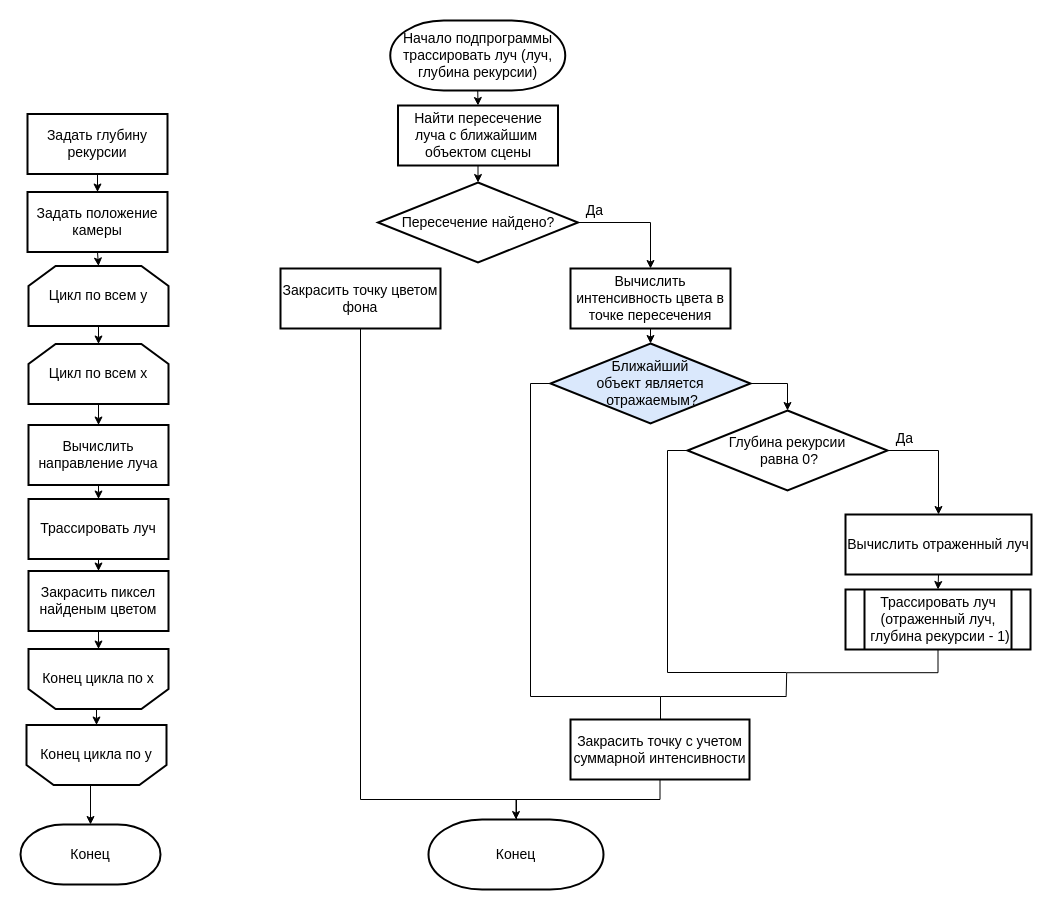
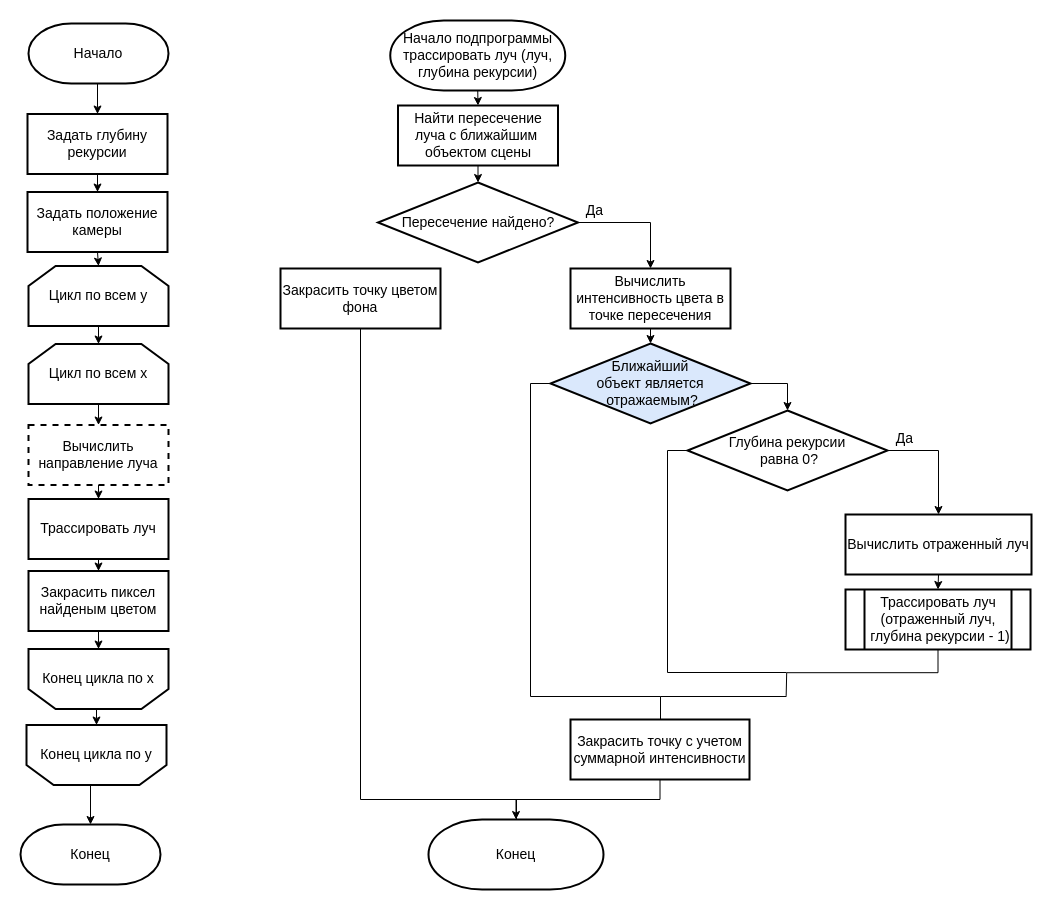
+ <mxCell id="3" value="&lt;span style=&quot;font-size: 14px&quot;&gt;Начало&lt;/span&gt;" style="strokeWidth=2;html=1;shape=mxgraph.flowchart.terminator;whiteSpace=wrap;" parent="1" vertex="1"><mxGeometry x="28.001" y="22.999" width="140" height="60" as="geometry" /></mxCell>
+ <mxCell id="2" style="edgeStyle=orthogonalEdgeStyle;rounded=0;orthogonalLoop=1;jettySize=auto;html=1;exitX=0.5;exitY=1;exitDx=0;exitDy=0;exitPerimeter=0;entryX=0.5;entryY=0;entryDx=0;entryDy=0;endArrow=classic;endFill=1;" parent="1" source="3" target="18" edge="1"><mxGeometry relative="1" as="geometry" /></mxCell>
- <mxCell id="9" value="&lt;font style=&quot;font-size: 14px&quot;&gt;Вычислить направление луча&lt;br&gt;&lt;/font&gt;" style="whiteSpace=wrap;html=1;strokeWidth=2;" parent="1" vertex="1"><mxGeometry x="28.001" y="424.499" width="140" height="60" as="geometry" /></mxCell>
+ <mxCell id="9" value="&lt;font style=&quot;font-size: 14px&quot;&gt;Вычислить направление луча&lt;br&gt;&lt;/font&gt;" style="whiteSpace=wrap;html=1;strokeWidth=2;dashed=1;" parent="1" vertex="1"><mxGeometry x="28.001" y="424.499" width="140" height="60" as="geometry" /></mxCell>
